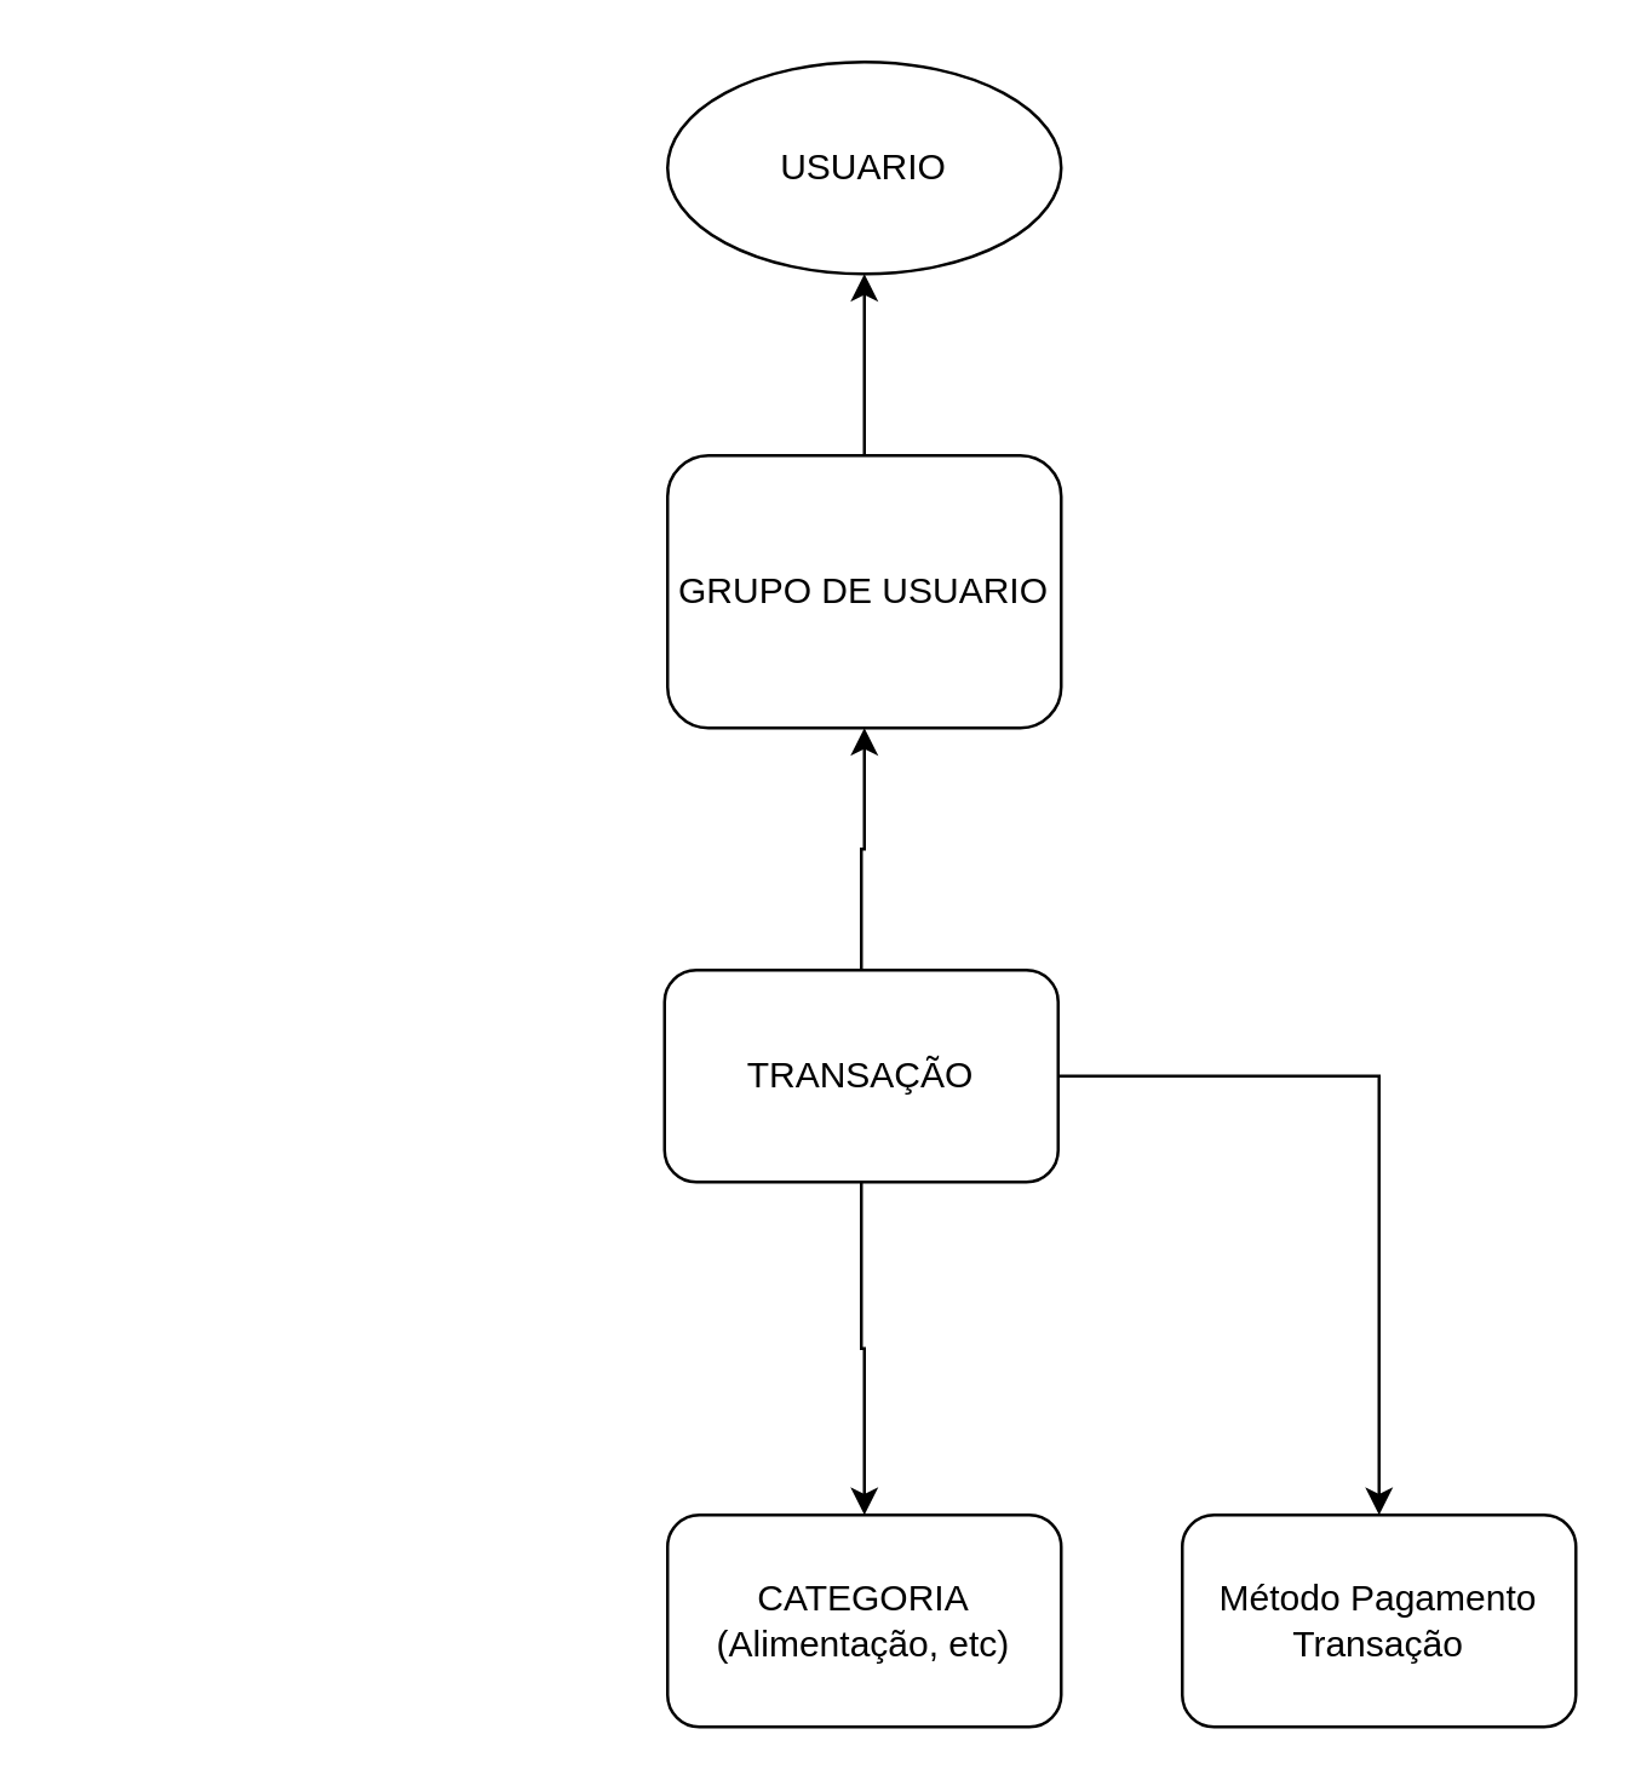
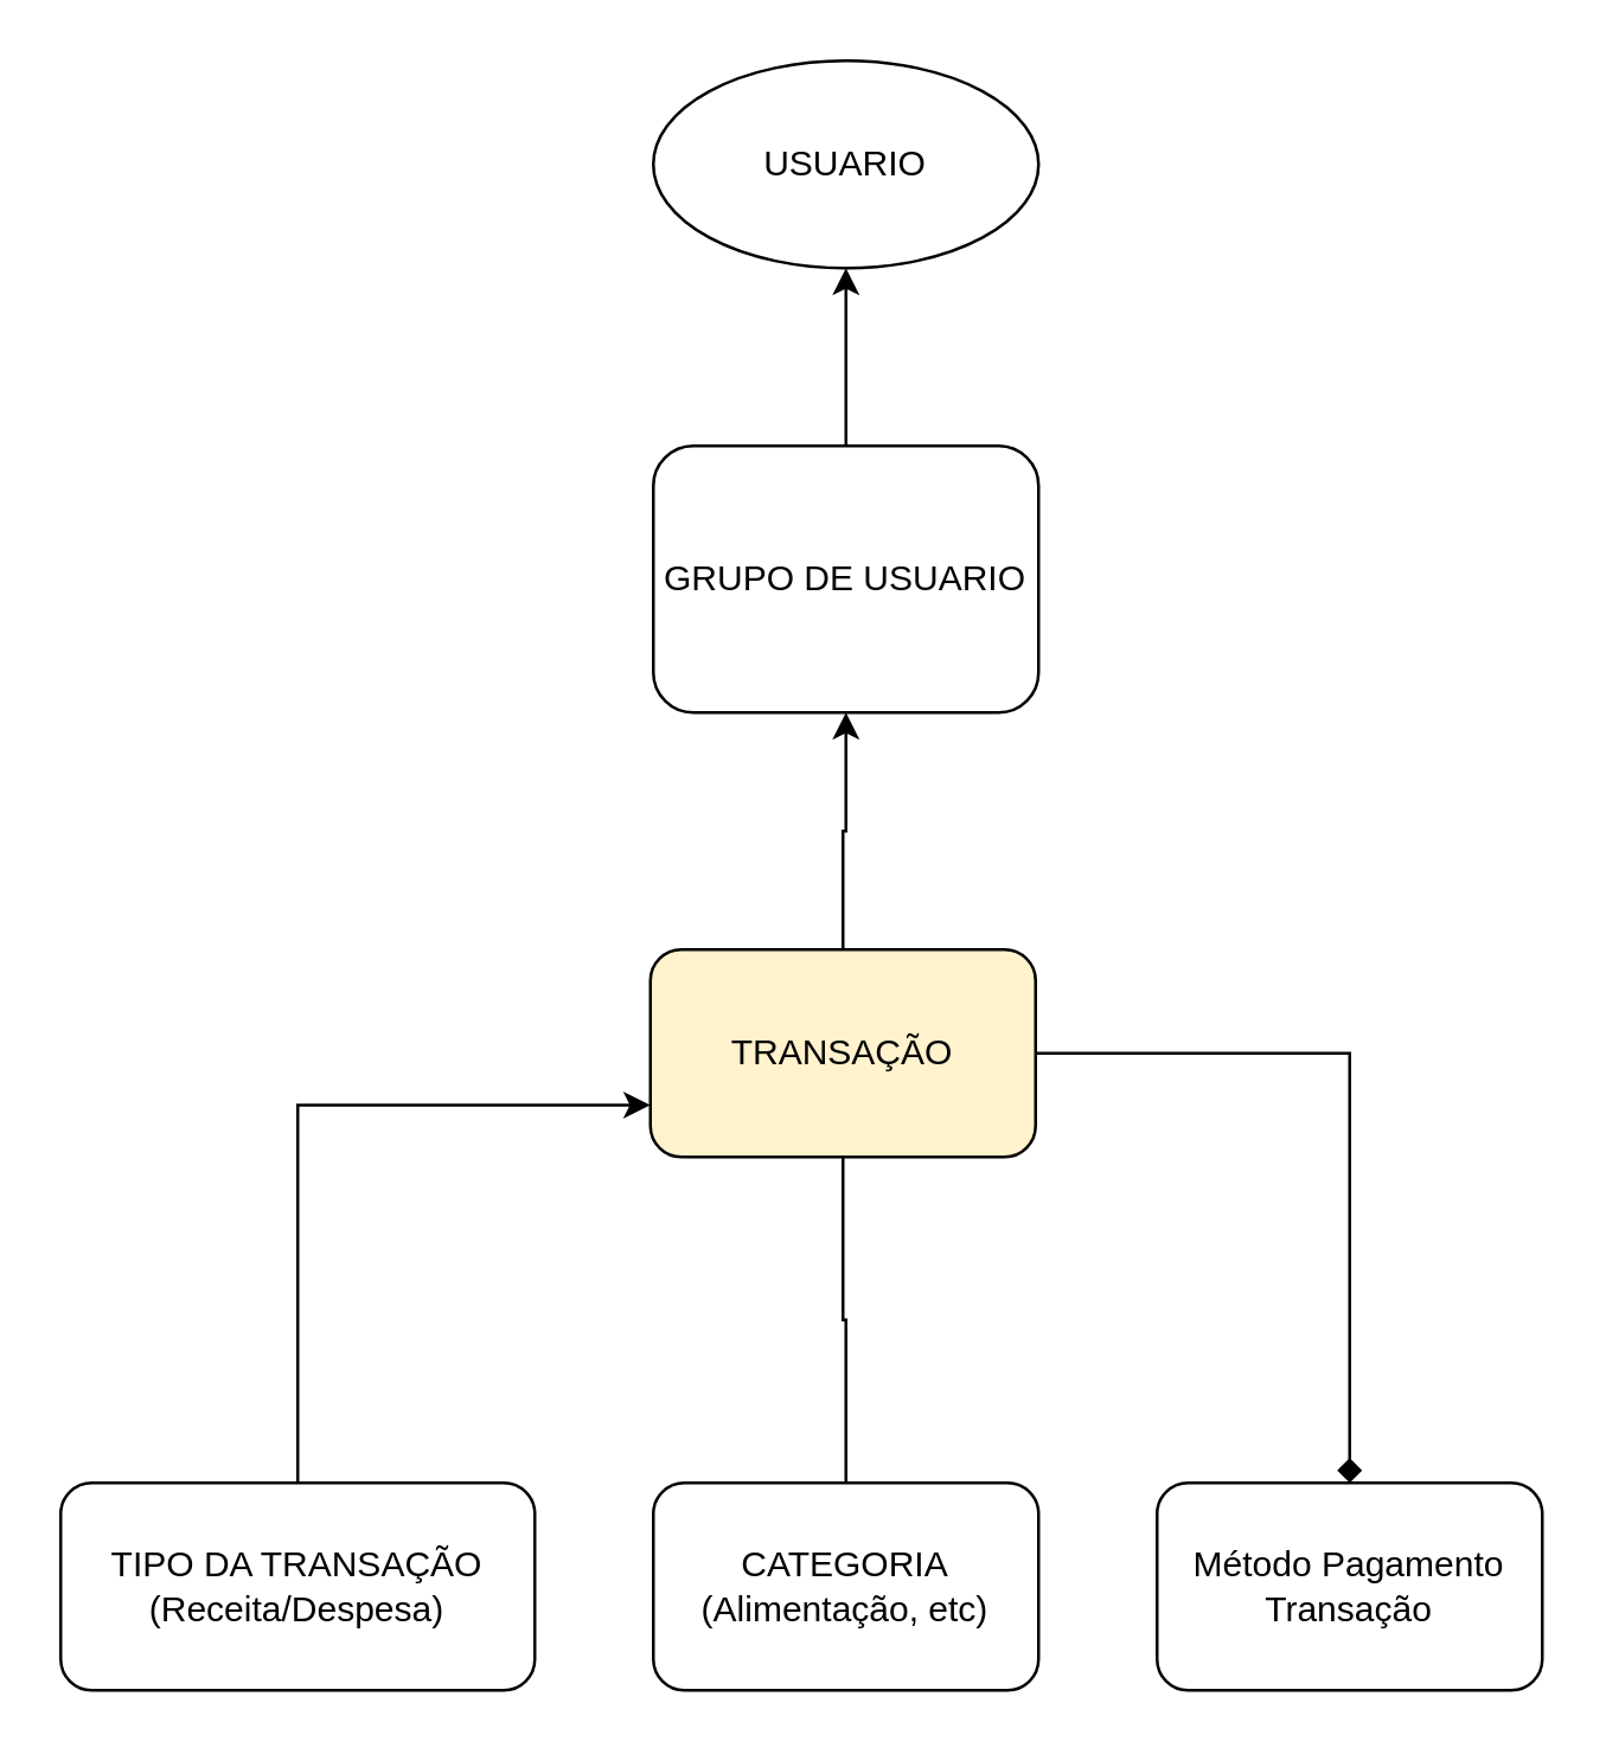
- <mxCell id="10" value="TRANSAÇÃO" style="rounded=1;whiteSpace=wrap;html=1;" vertex="1" parent="1"><mxGeometry x="219" y="320" width="130" height="70" as="geometry" /></mxCell>
+ <mxCell id="10" value="TRANSAÇÃO" style="rounded=1;whiteSpace=wrap;html=1;fillColor=#fff2cc;" vertex="1" parent="1"><mxGeometry x="219" y="320" width="130" height="70" as="geometry" /></mxCell>
+ <mxCell id="5" style="edgeStyle=orthogonalEdgeStyle;rounded=0;orthogonalLoop=1;jettySize=auto;html=1;exitX=0.5;exitY=0;exitDx=0;exitDy=0;entryX=0;entryY=0.75;entryDx=0;entryDy=0;" edge="1" parent="1" source="6" target="10"><mxGeometry relative="1" as="geometry" /></mxCell>
- <mxCell id="8" value="" style="edgeStyle=orthogonalEdgeStyle;rounded=0;orthogonalLoop=1;jettySize=auto;html=1;" edge="1" parent="1" source="10" target="12"><mxGeometry relative="1" as="geometry" /></mxCell>
+ <mxCell id="8" value="" style="edgeStyle=orthogonalEdgeStyle;rounded=0;orthogonalLoop=1;jettySize=auto;html=1;endArrow=diamond;" edge="1" parent="1" source="10" target="12"><mxGeometry relative="1" as="geometry" /></mxCell>
- <mxCell id="9" style="edgeStyle=orthogonalEdgeStyle;rounded=0;orthogonalLoop=1;jettySize=auto;html=1;exitX=0.5;exitY=1;exitDx=0;exitDy=0;" edge="1" parent="1" source="10" target="2"><mxGeometry relative="1" as="geometry" /></mxCell>
+ <mxCell id="9" style="edgeStyle=orthogonalEdgeStyle;rounded=0;orthogonalLoop=1;jettySize=auto;html=1;exitX=0.5;exitY=1;exitDx=0;exitDy=0;endArrow=none;" edge="1" parent="1" source="10" target="2"><mxGeometry relative="1" as="geometry" /></mxCell>
+ <mxCell id="6" value="TIPO DA TRANSAÇÃO&lt;br&gt;(Receita/Despesa)" style="rounded=1;whiteSpace=wrap;html=1;" vertex="1" parent="1"><mxGeometry x="20" y="500" width="160" height="70" as="geometry" /></mxCell>
